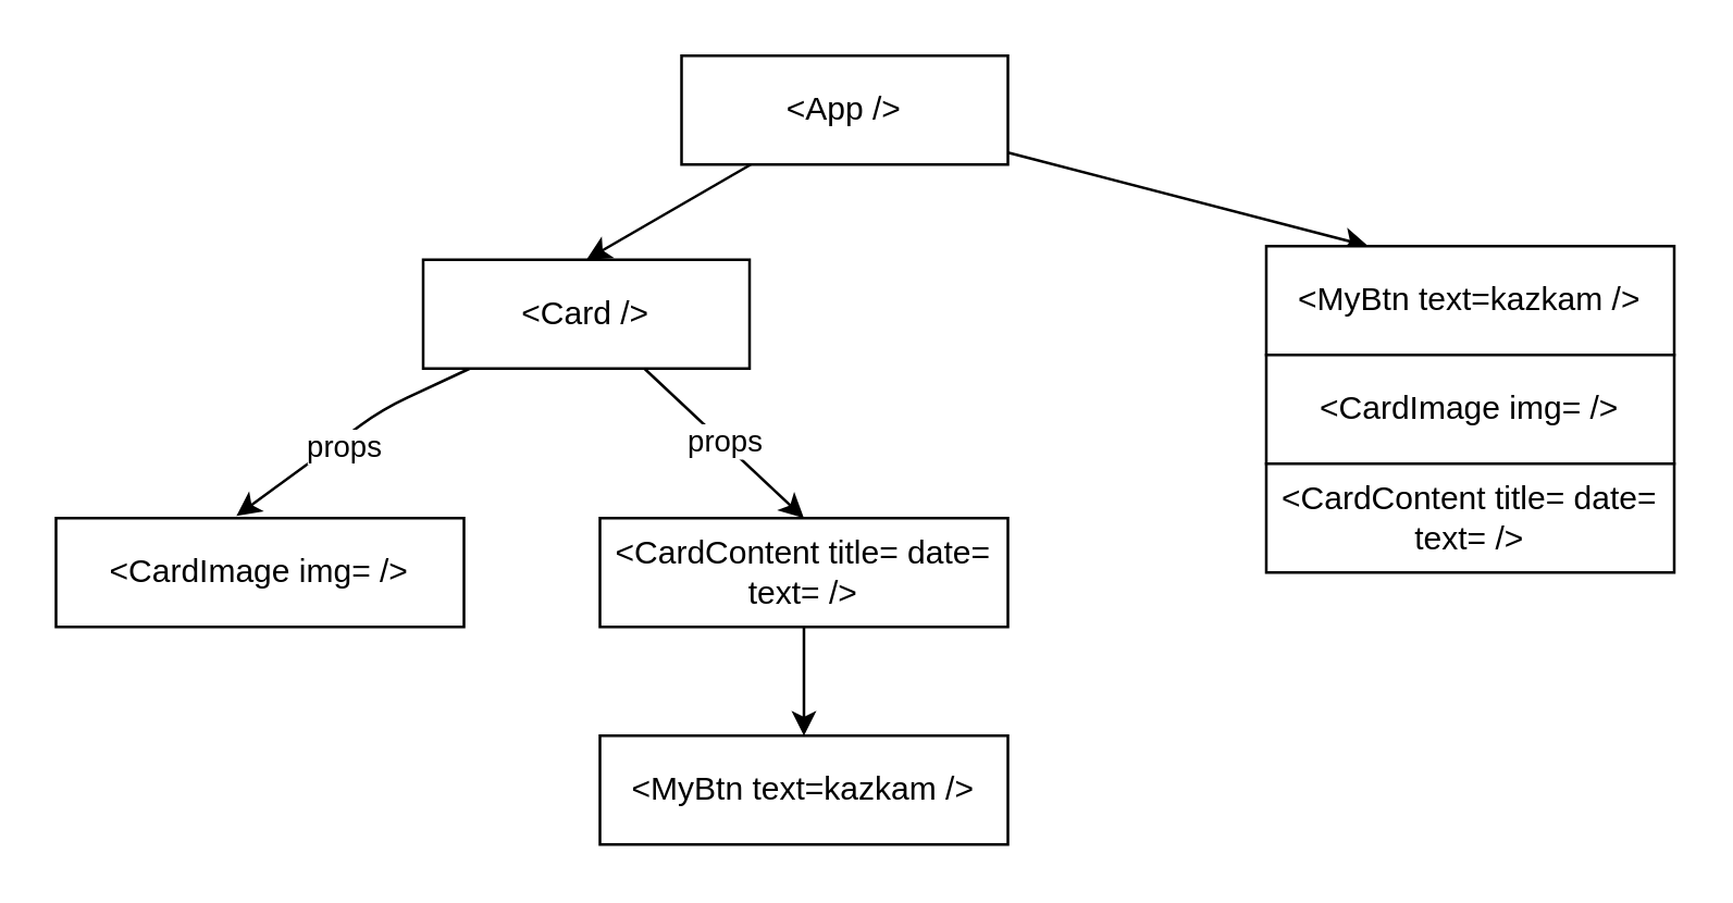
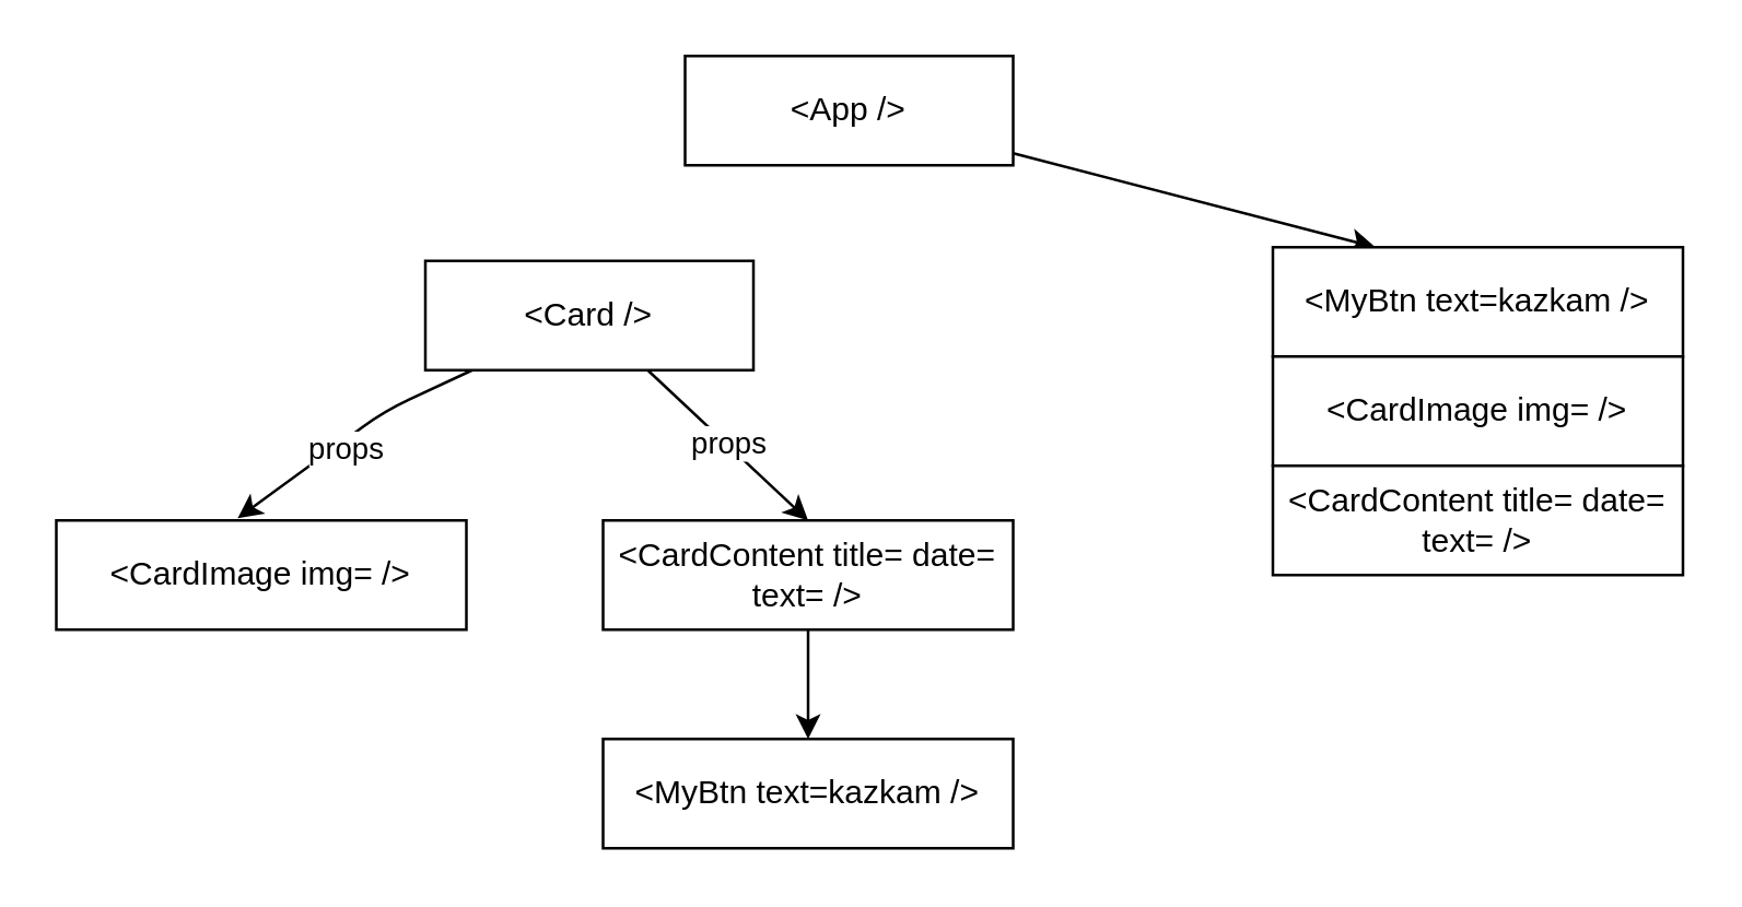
- <mxCell id="2" style="edgeStyle=none;html=1;entryX=0.5;entryY=0;entryDx=0;entryDy=0;" edge="1" parent="1" source="4" target="11"><mxGeometry relative="1" as="geometry" /></mxCell>
